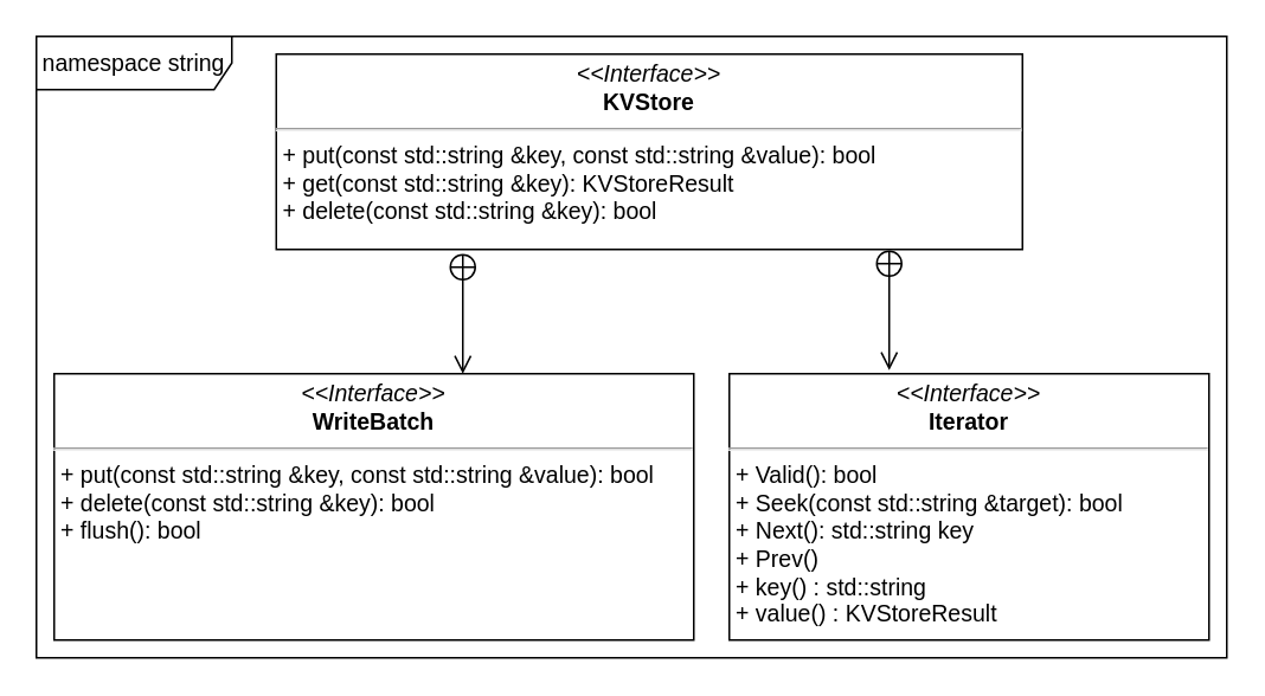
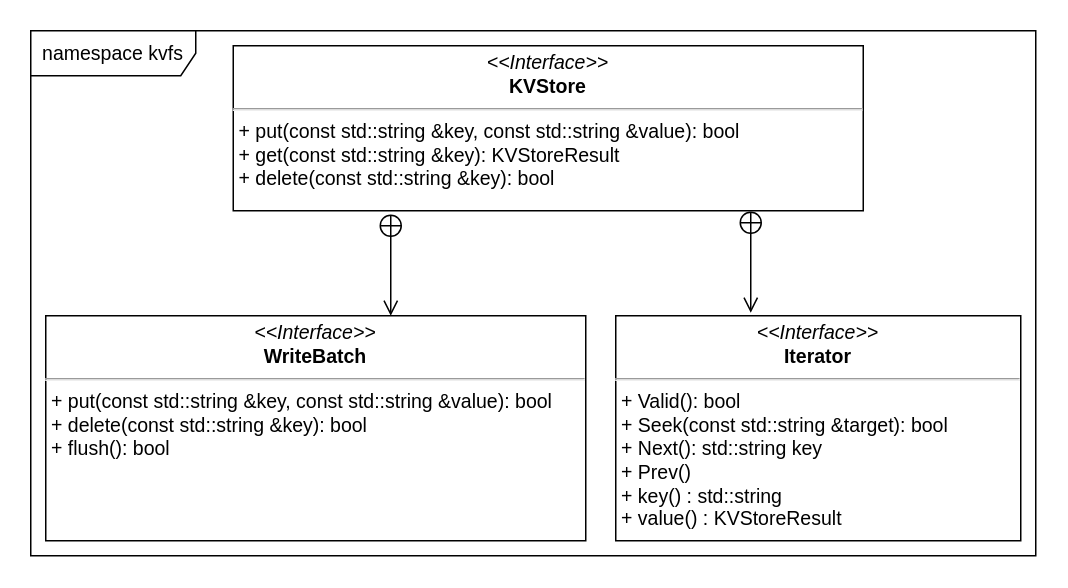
- <mxCell id="2" value="namespace string" style="shape=umlFrame;whiteSpace=wrap;html=1;width=110;height=30;fontSize=13;" vertex="1" parent="1"><mxGeometry x="20" y="20" width="670" height="350" as="geometry" /></mxCell>
+ <mxCell id="2" value="namespace kvfs" style="shape=umlFrame;whiteSpace=wrap;html=1;width=110;height=30;fontSize=13;" vertex="1" parent="1"><mxGeometry x="20" y="20" width="670" height="350" as="geometry" /></mxCell>
